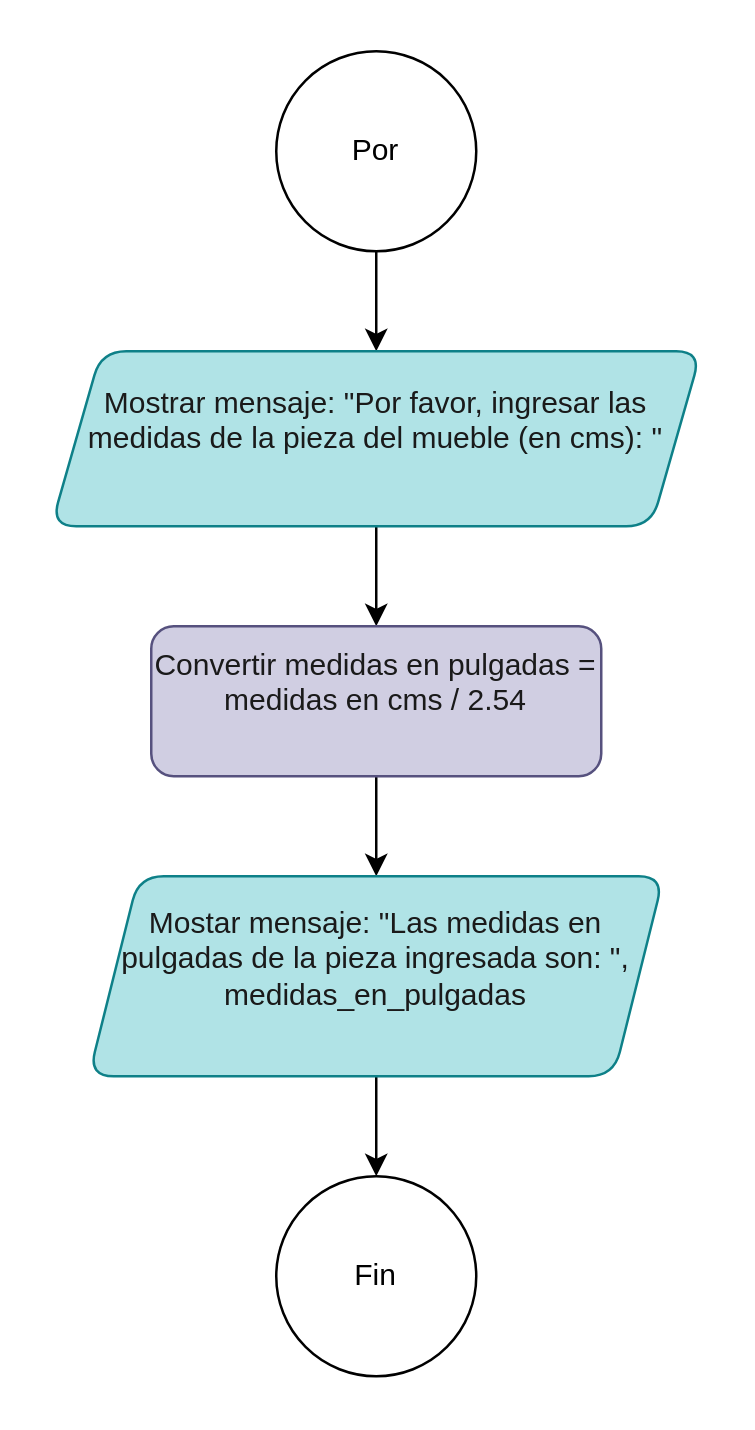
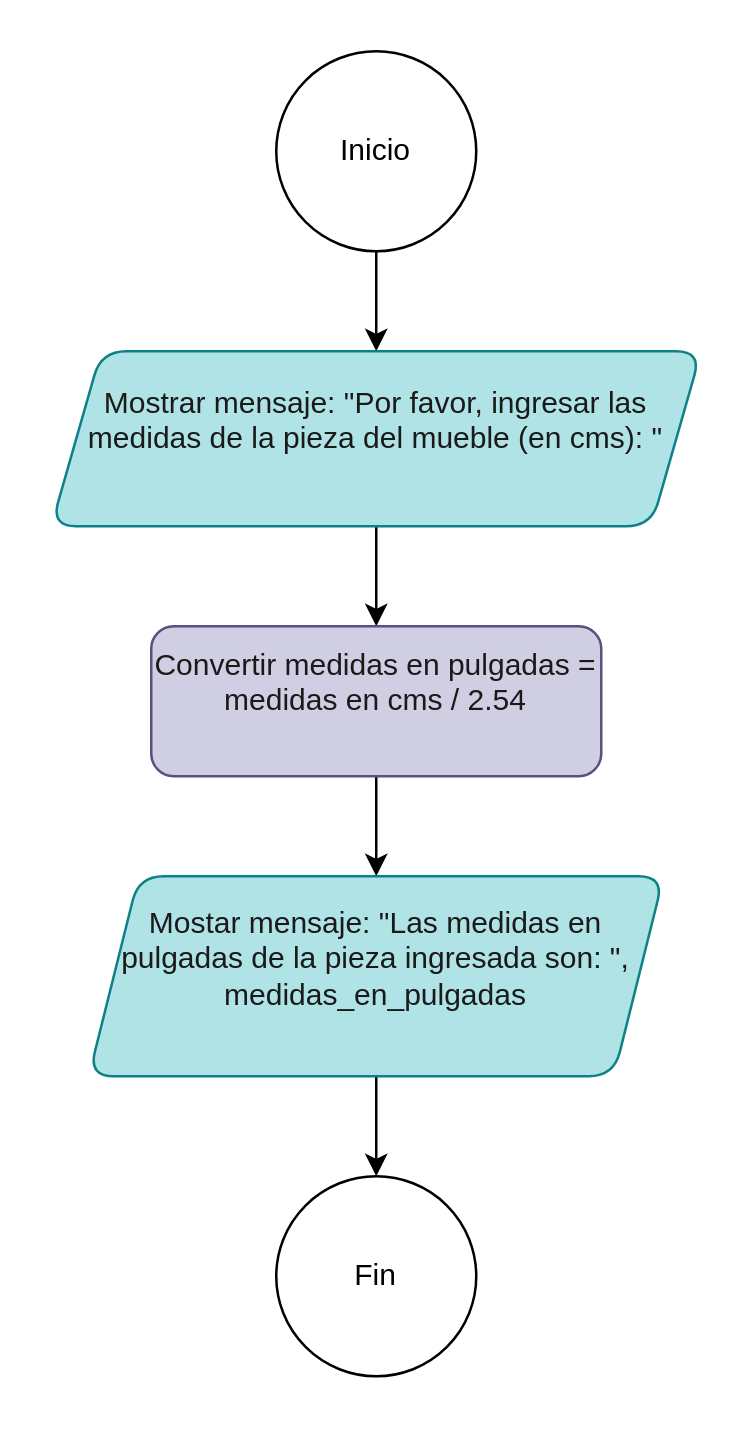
- <mxCell id="3" value="Por" style="ellipse;whiteSpace=wrap;html=1;aspect=fixed;" vertex="1" parent="1"><mxGeometry x="110" y="20" width="80" height="80" as="geometry" /></mxCell>
+ <mxCell id="3" value="Inicio" style="ellipse;whiteSpace=wrap;html=1;aspect=fixed;" vertex="1" parent="1"><mxGeometry x="110" y="20" width="80" height="80" as="geometry" /></mxCell>
